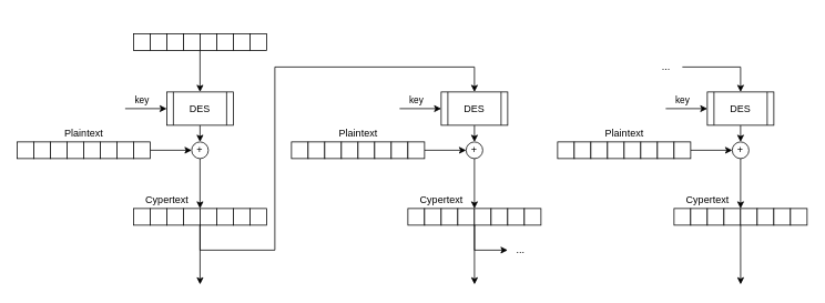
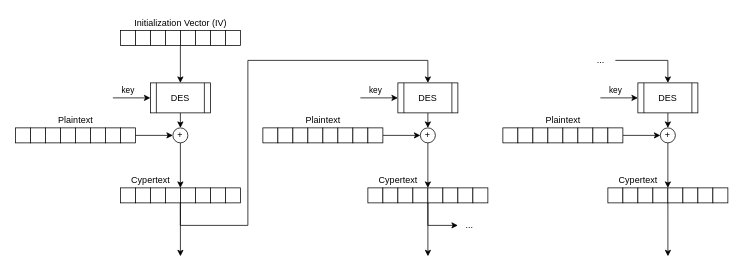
+ <mxCell id="25" value="Initialization Vector (IV)" style="text;html=1;resizable=0;autosize=1;align=center;verticalAlign=middle;points=[];fillColor=none;strokeColor=none;rounded=0;" vertex="1" parent="1"><mxGeometry x="170" y="20" width="140" height="20" as="geometry" /></mxCell>
